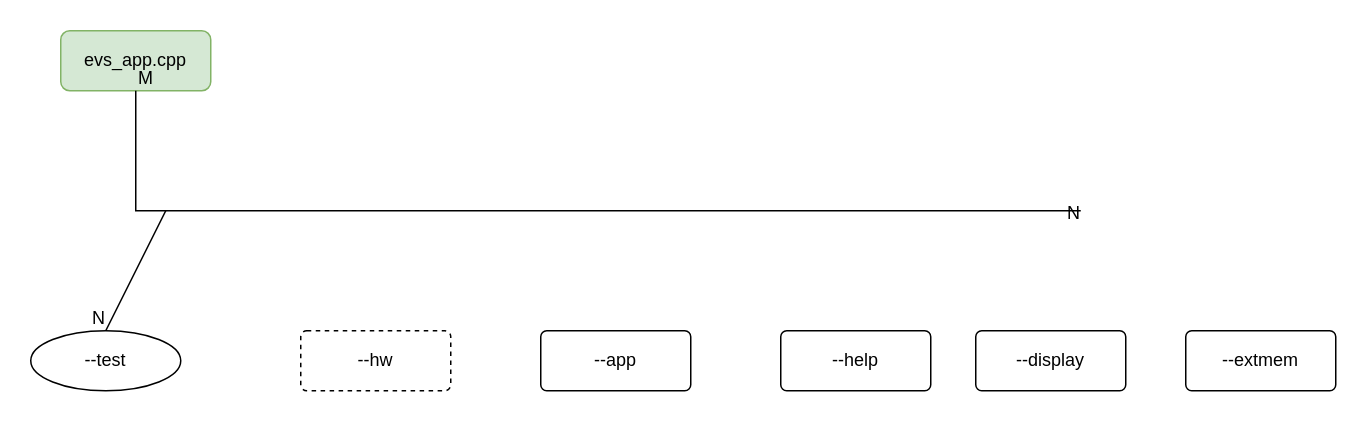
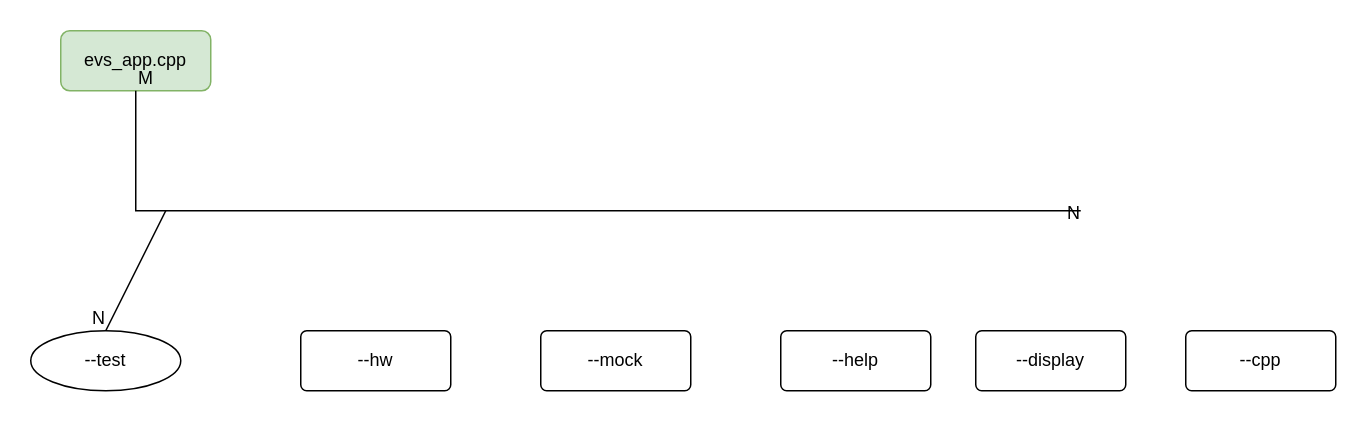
- <mxCell id="7" value="--hw" style="rounded=1;arcSize=10;whiteSpace=wrap;html=1;align=center;dashed=1;" vertex="1" parent="1"><mxGeometry x="200" y="220" width="100" height="40" as="geometry" /></mxCell>
+ <mxCell id="7" value="--hw" style="rounded=1;arcSize=10;whiteSpace=wrap;html=1;align=center;" vertex="1" parent="1"><mxGeometry x="200" y="220" width="100" height="40" as="geometry" /></mxCell>
- <mxCell id="8" value="--app" style="rounded=1;arcSize=10;whiteSpace=wrap;html=1;align=center;" vertex="1" parent="1"><mxGeometry x="360" y="220" width="100" height="40" as="geometry" /></mxCell>
+ <mxCell id="8" value="--mock" style="rounded=1;arcSize=10;whiteSpace=wrap;html=1;align=center;" vertex="1" parent="1"><mxGeometry x="360" y="220" width="100" height="40" as="geometry" /></mxCell>
- <mxCell id="11" value="--extmem" style="rounded=1;arcSize=10;whiteSpace=wrap;html=1;align=center;" vertex="1" parent="1"><mxGeometry x="790" y="220" width="100" height="40" as="geometry" /></mxCell>
+ <mxCell id="11" value="--cpp" style="rounded=1;arcSize=10;whiteSpace=wrap;html=1;align=center;" vertex="1" parent="1"><mxGeometry x="790" y="220" width="100" height="40" as="geometry" /></mxCell>
